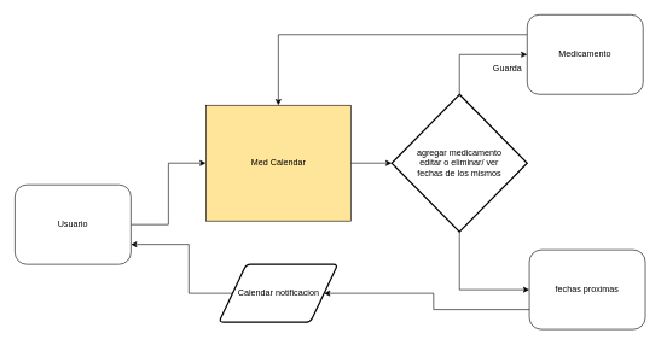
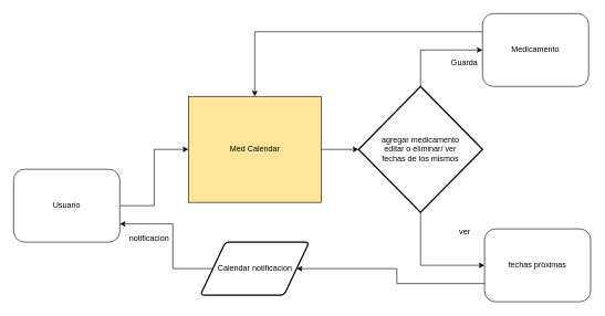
+ <mxCell id="14" value="ver" style="text;html=1;align=center;verticalAlign=middle;resizable=0;points=[];autosize=1;strokeColor=none;fillColor=none;" vertex="1" parent="1"><mxGeometry x="680" y="335" width="40" height="30" as="geometry" /></mxCell>
+ <mxCell id="17" value="notificacion" style="text;html=1;align=center;verticalAlign=middle;resizable=0;points=[];autosize=1;strokeColor=none;fillColor=none;" vertex="1" parent="1"><mxGeometry x="183.5" y="345" width="80" height="30" as="geometry" /></mxCell>
